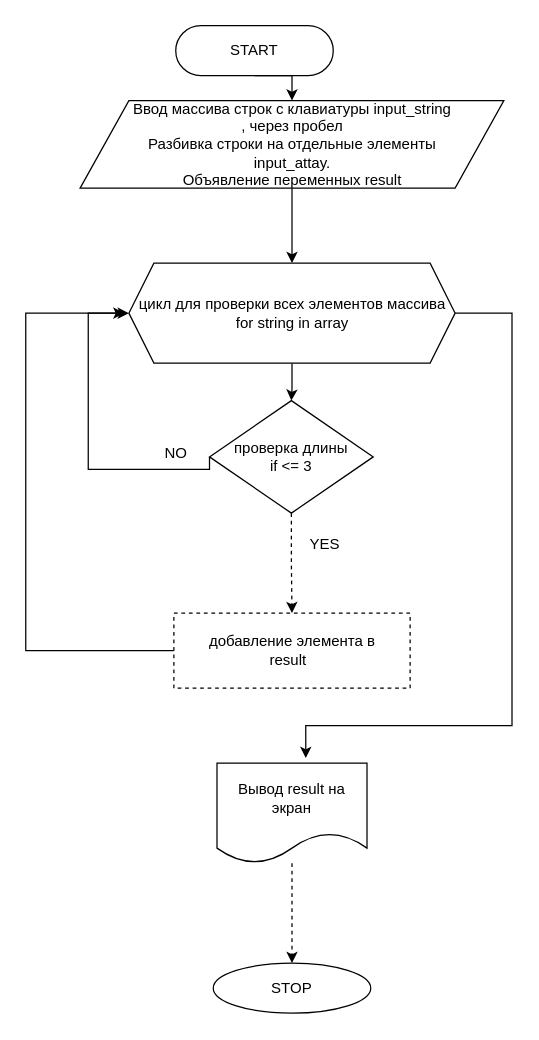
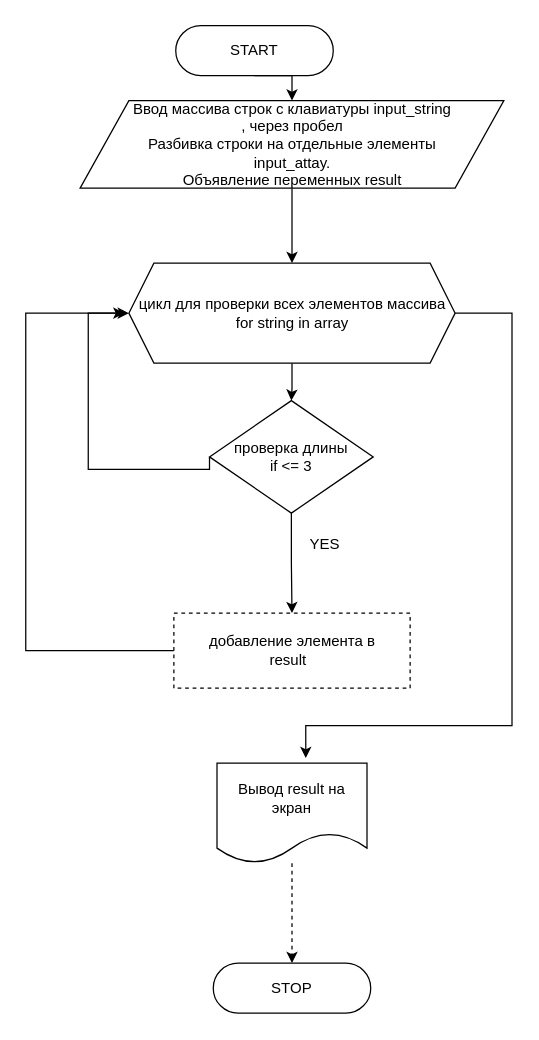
- <mxCell id="11" value="NO" style="text;html=1;align=center;verticalAlign=middle;resizable=0;points=[];autosize=1;strokeColor=none;fillColor=none;" vertex="1" parent="1"><mxGeometry x="120" y="347" width="40" height="30" as="geometry" /></mxCell>
- <mxCell id="9" value="" style="edgeStyle=orthogonalEdgeStyle;rounded=0;orthogonalLoop=1;jettySize=auto;html=1;dashed=1;" edge="1" parent="1" source="10" target="13"><mxGeometry relative="1" as="geometry" /></mxCell>
+ <mxCell id="9" value="" style="edgeStyle=orthogonalEdgeStyle;rounded=0;orthogonalLoop=1;jettySize=auto;html=1;" edge="1" parent="1" source="10" target="13"><mxGeometry relative="1" as="geometry" /></mxCell>
- <mxCell id="18" value="STOP" style="ellipse;whiteSpace=wrap;html=1;arcSize=50;" vertex="1" parent="1"><mxGeometry x="170" y="770" width="126" height="40" as="geometry" /></mxCell>
+ <mxCell id="18" value="STOP" style="rounded=1;whiteSpace=wrap;html=1;arcSize=50;" vertex="1" parent="1"><mxGeometry x="170" y="770" width="126" height="40" as="geometry" /></mxCell>
